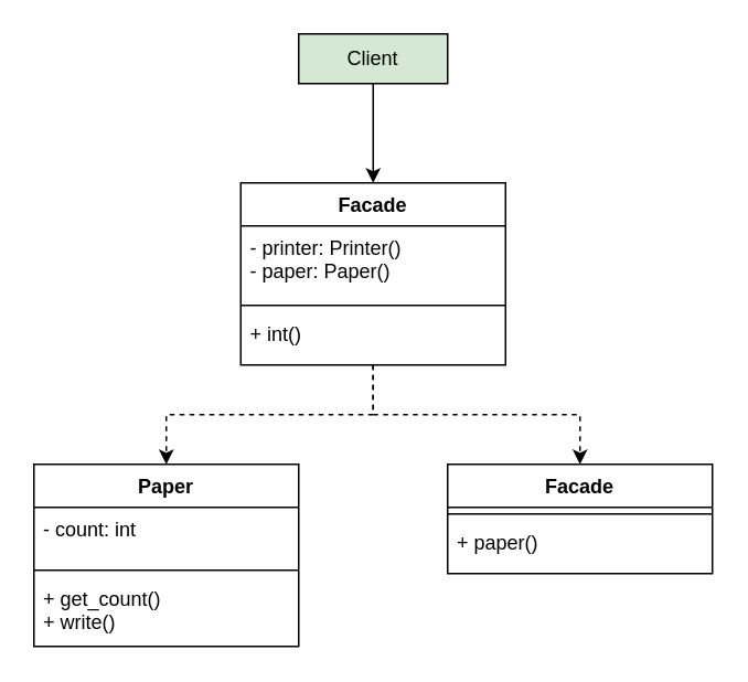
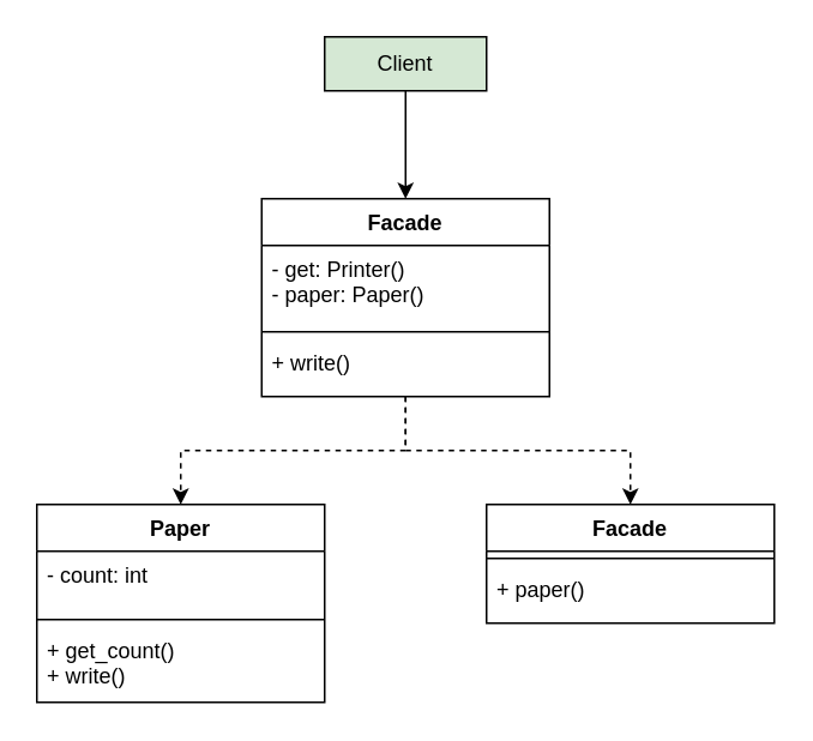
- <mxCell id="5" value="- printer: Printer()&#10;- paper: Paper()" style="text;strokeColor=none;fillColor=none;align=left;verticalAlign=top;spacingLeft=4;spacingRight=4;overflow=hidden;rotatable=0;points=[[0,0.5],[1,0.5]];portConstraint=eastwest;" parent="4" vertex="1"><mxGeometry y="26" width="160" height="44" as="geometry" /></mxCell>
+ <mxCell id="5" value="- get: Printer()&#10;- paper: Paper()" style="text;strokeColor=none;fillColor=none;align=left;verticalAlign=top;spacingLeft=4;spacingRight=4;overflow=hidden;rotatable=0;points=[[0,0.5],[1,0.5]];portConstraint=eastwest;" parent="4" vertex="1"><mxGeometry y="26" width="160" height="44" as="geometry" /></mxCell>
- <mxCell id="7" value="+ int()" style="text;strokeColor=none;fillColor=none;align=left;verticalAlign=top;spacingLeft=4;spacingRight=4;overflow=hidden;rotatable=0;points=[[0,0.5],[1,0.5]];portConstraint=eastwest;" parent="4" vertex="1"><mxGeometry y="78" width="160" height="32" as="geometry" /></mxCell>
+ <mxCell id="7" value="+ write()" style="text;strokeColor=none;fillColor=none;align=left;verticalAlign=top;spacingLeft=4;spacingRight=4;overflow=hidden;rotatable=0;points=[[0,0.5],[1,0.5]];portConstraint=eastwest;" parent="4" vertex="1"><mxGeometry y="78" width="160" height="32" as="geometry" /></mxCell>
